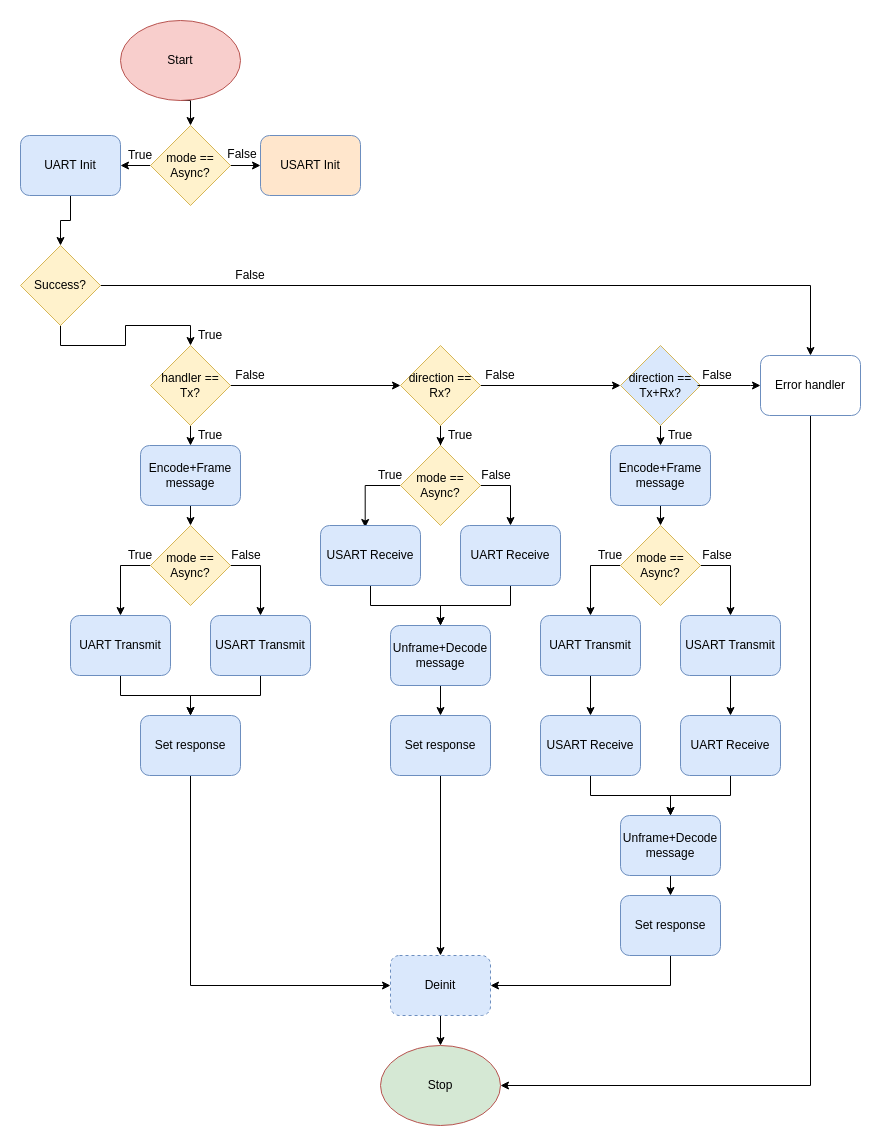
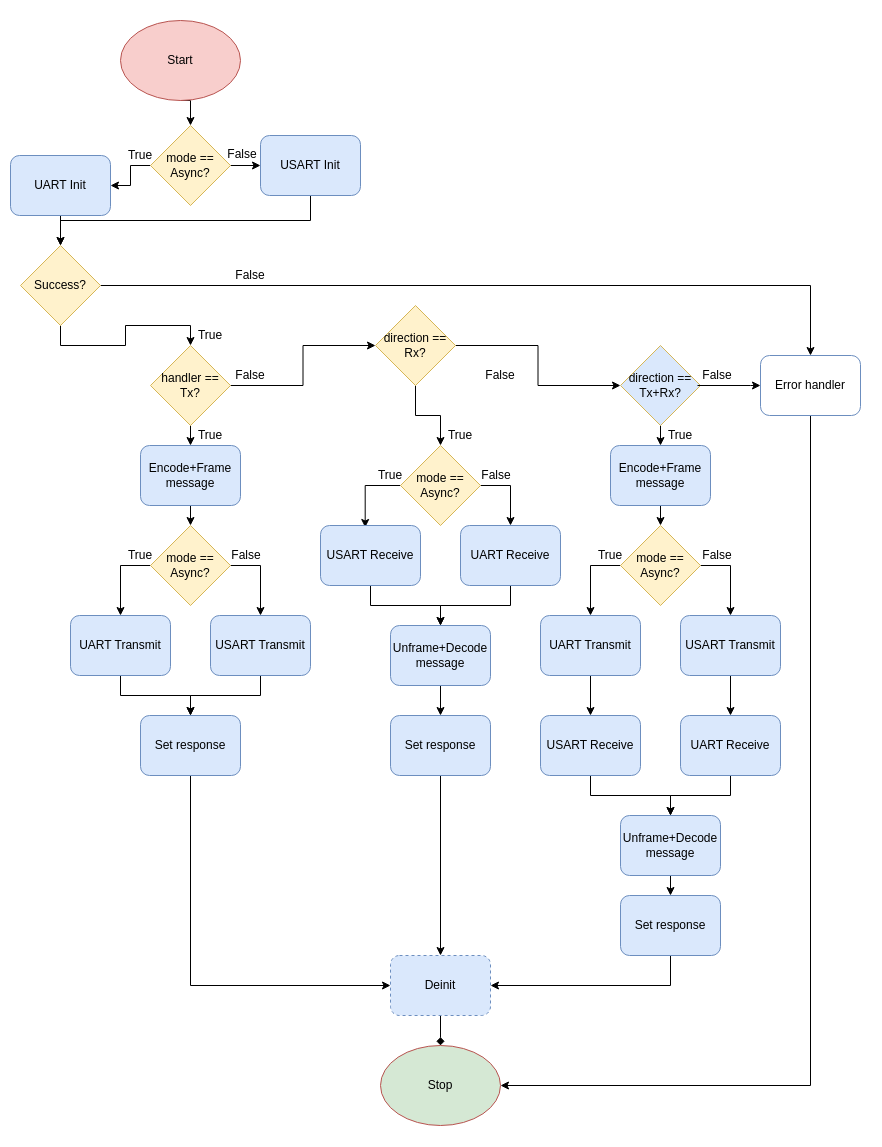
- <mxCell id="8" value="UART Init" style="rounded=1;whiteSpace=wrap;html=1;fillColor=#dae8fc;strokeColor=#6c8ebf;" parent="1" vertex="1"><mxGeometry x="20" y="135" width="100" height="60" as="geometry" /></mxCell>
+ <mxCell id="8" value="UART Init" style="rounded=1;whiteSpace=wrap;html=1;fillColor=#dae8fc;strokeColor=#6c8ebf;" parent="1" vertex="1"><mxGeometry x="10" y="155" width="100" height="60" as="geometry" /></mxCell>
- <mxCell id="10" value="USART Init" style="rounded=1;whiteSpace=wrap;html=1;fillColor=#ffe6cc;strokeColor=#6c8ebf;" parent="1" vertex="1"><mxGeometry x="260" y="135" width="100" height="60" as="geometry" /></mxCell>
+ <mxCell id="10" value="USART Init" style="rounded=1;whiteSpace=wrap;html=1;fillColor=#dae8fc;strokeColor=#6c8ebf;" parent="1" vertex="1"><mxGeometry x="260" y="135" width="100" height="60" as="geometry" /></mxCell>
+ <mxCell id="9" style="edgeStyle=orthogonalEdgeStyle;rounded=0;orthogonalLoop=1;jettySize=auto;html=1;exitX=0.5;exitY=1;exitDx=0;exitDy=0;entryX=0.5;entryY=0;entryDx=0;entryDy=0;" parent="1" source="10" target="13" edge="1"><mxGeometry relative="1" as="geometry"><mxPoint x="190" y="265" as="targetPoint" /></mxGeometry></mxCell>
- <mxCell id="21" value="direction == Rx?" style="rhombus;whiteSpace=wrap;html=1;fillColor=#fff2cc;strokeColor=#d6b656;" parent="1" vertex="1"><mxGeometry x="400" y="345" width="80" height="80" as="geometry" /></mxCell>
+ <mxCell id="21" value="direction == Rx?" style="rhombus;whiteSpace=wrap;html=1;fillColor=#fff2cc;strokeColor=#d6b656;" parent="1" vertex="1"><mxGeometry x="375" y="305" width="80" height="80" as="geometry" /></mxCell>
- <mxCell id="81" style="edgeStyle=orthogonalEdgeStyle;rounded=0;orthogonalLoop=1;jettySize=auto;html=1;exitX=0.5;exitY=1;exitDx=0;exitDy=0;entryX=0.5;entryY=0;entryDx=0;entryDy=0;" parent="1" source="82" target="63" edge="1"><mxGeometry relative="1" as="geometry" /></mxCell>
+ <mxCell id="81" style="edgeStyle=orthogonalEdgeStyle;rounded=0;orthogonalLoop=1;jettySize=auto;html=1;exitX=0.5;exitY=1;exitDx=0;exitDy=0;entryX=0.5;entryY=0;entryDx=0;entryDy=0;endArrow=diamond;" parent="1" source="82" target="63" edge="1"><mxGeometry relative="1" as="geometry" /></mxCell>
